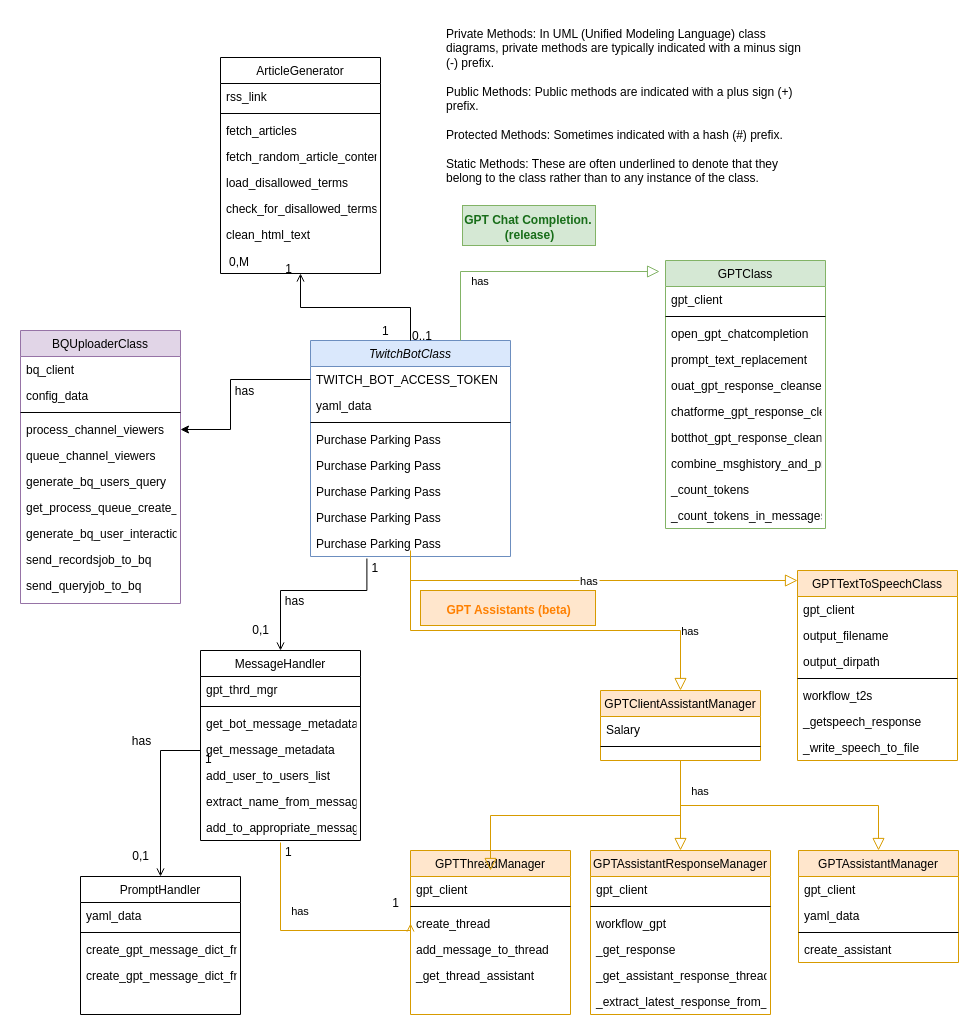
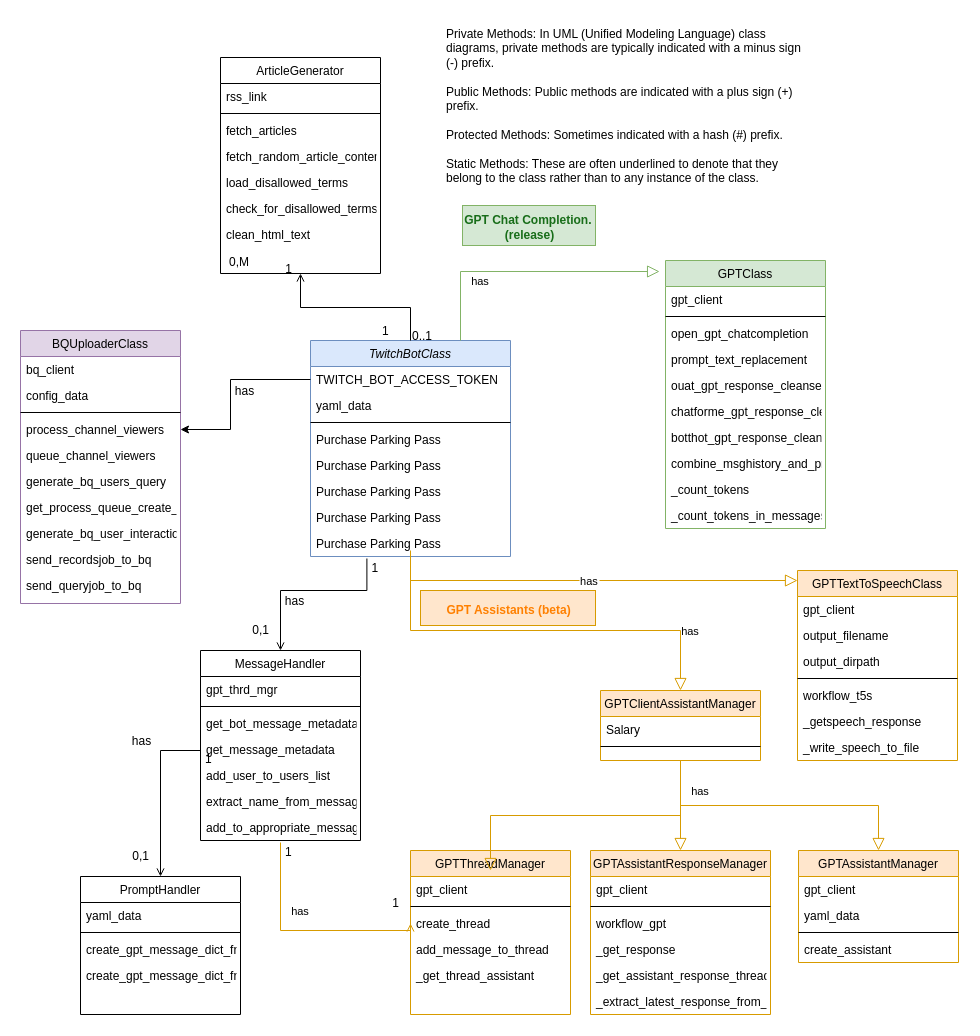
- <mxCell id="62" value="workflow_t2s" style="text;align=left;verticalAlign=top;spacingLeft=4;spacingRight=4;overflow=hidden;rotatable=0;points=[[0,0.5],[1,0.5]];portConstraint=eastwest;" vertex="1" parent="57"><mxGeometry y="112" width="160" height="26" as="geometry" /></mxCell>
+ <mxCell id="62" value="workflow_t5s" style="text;align=left;verticalAlign=top;spacingLeft=4;spacingRight=4;overflow=hidden;rotatable=0;points=[[0,0.5],[1,0.5]];portConstraint=eastwest;" vertex="1" parent="57"><mxGeometry y="112" width="160" height="26" as="geometry" /></mxCell>
